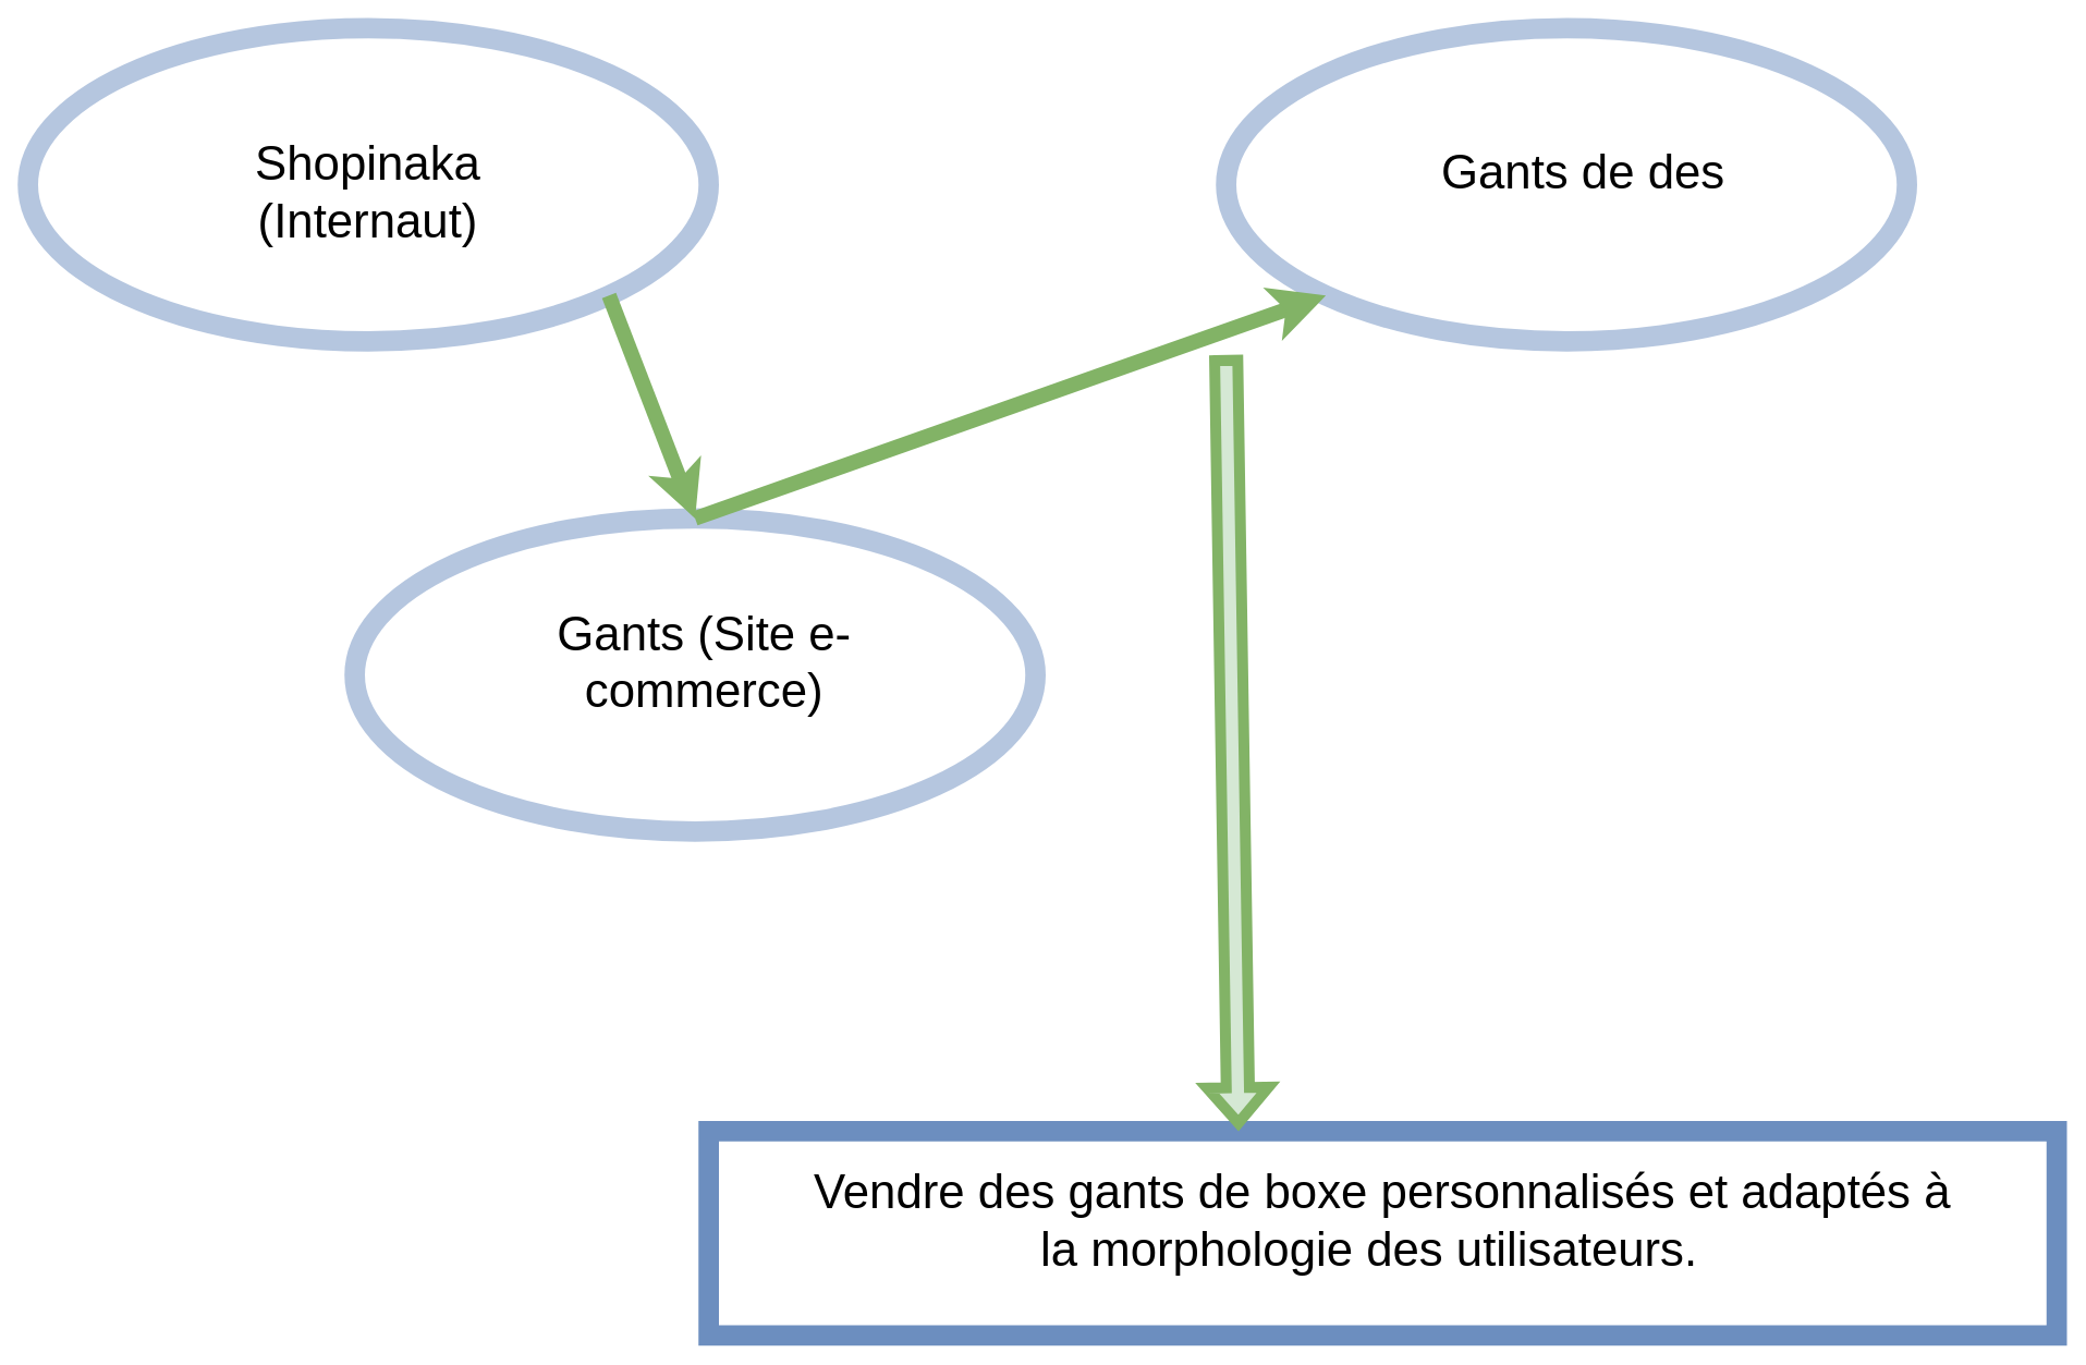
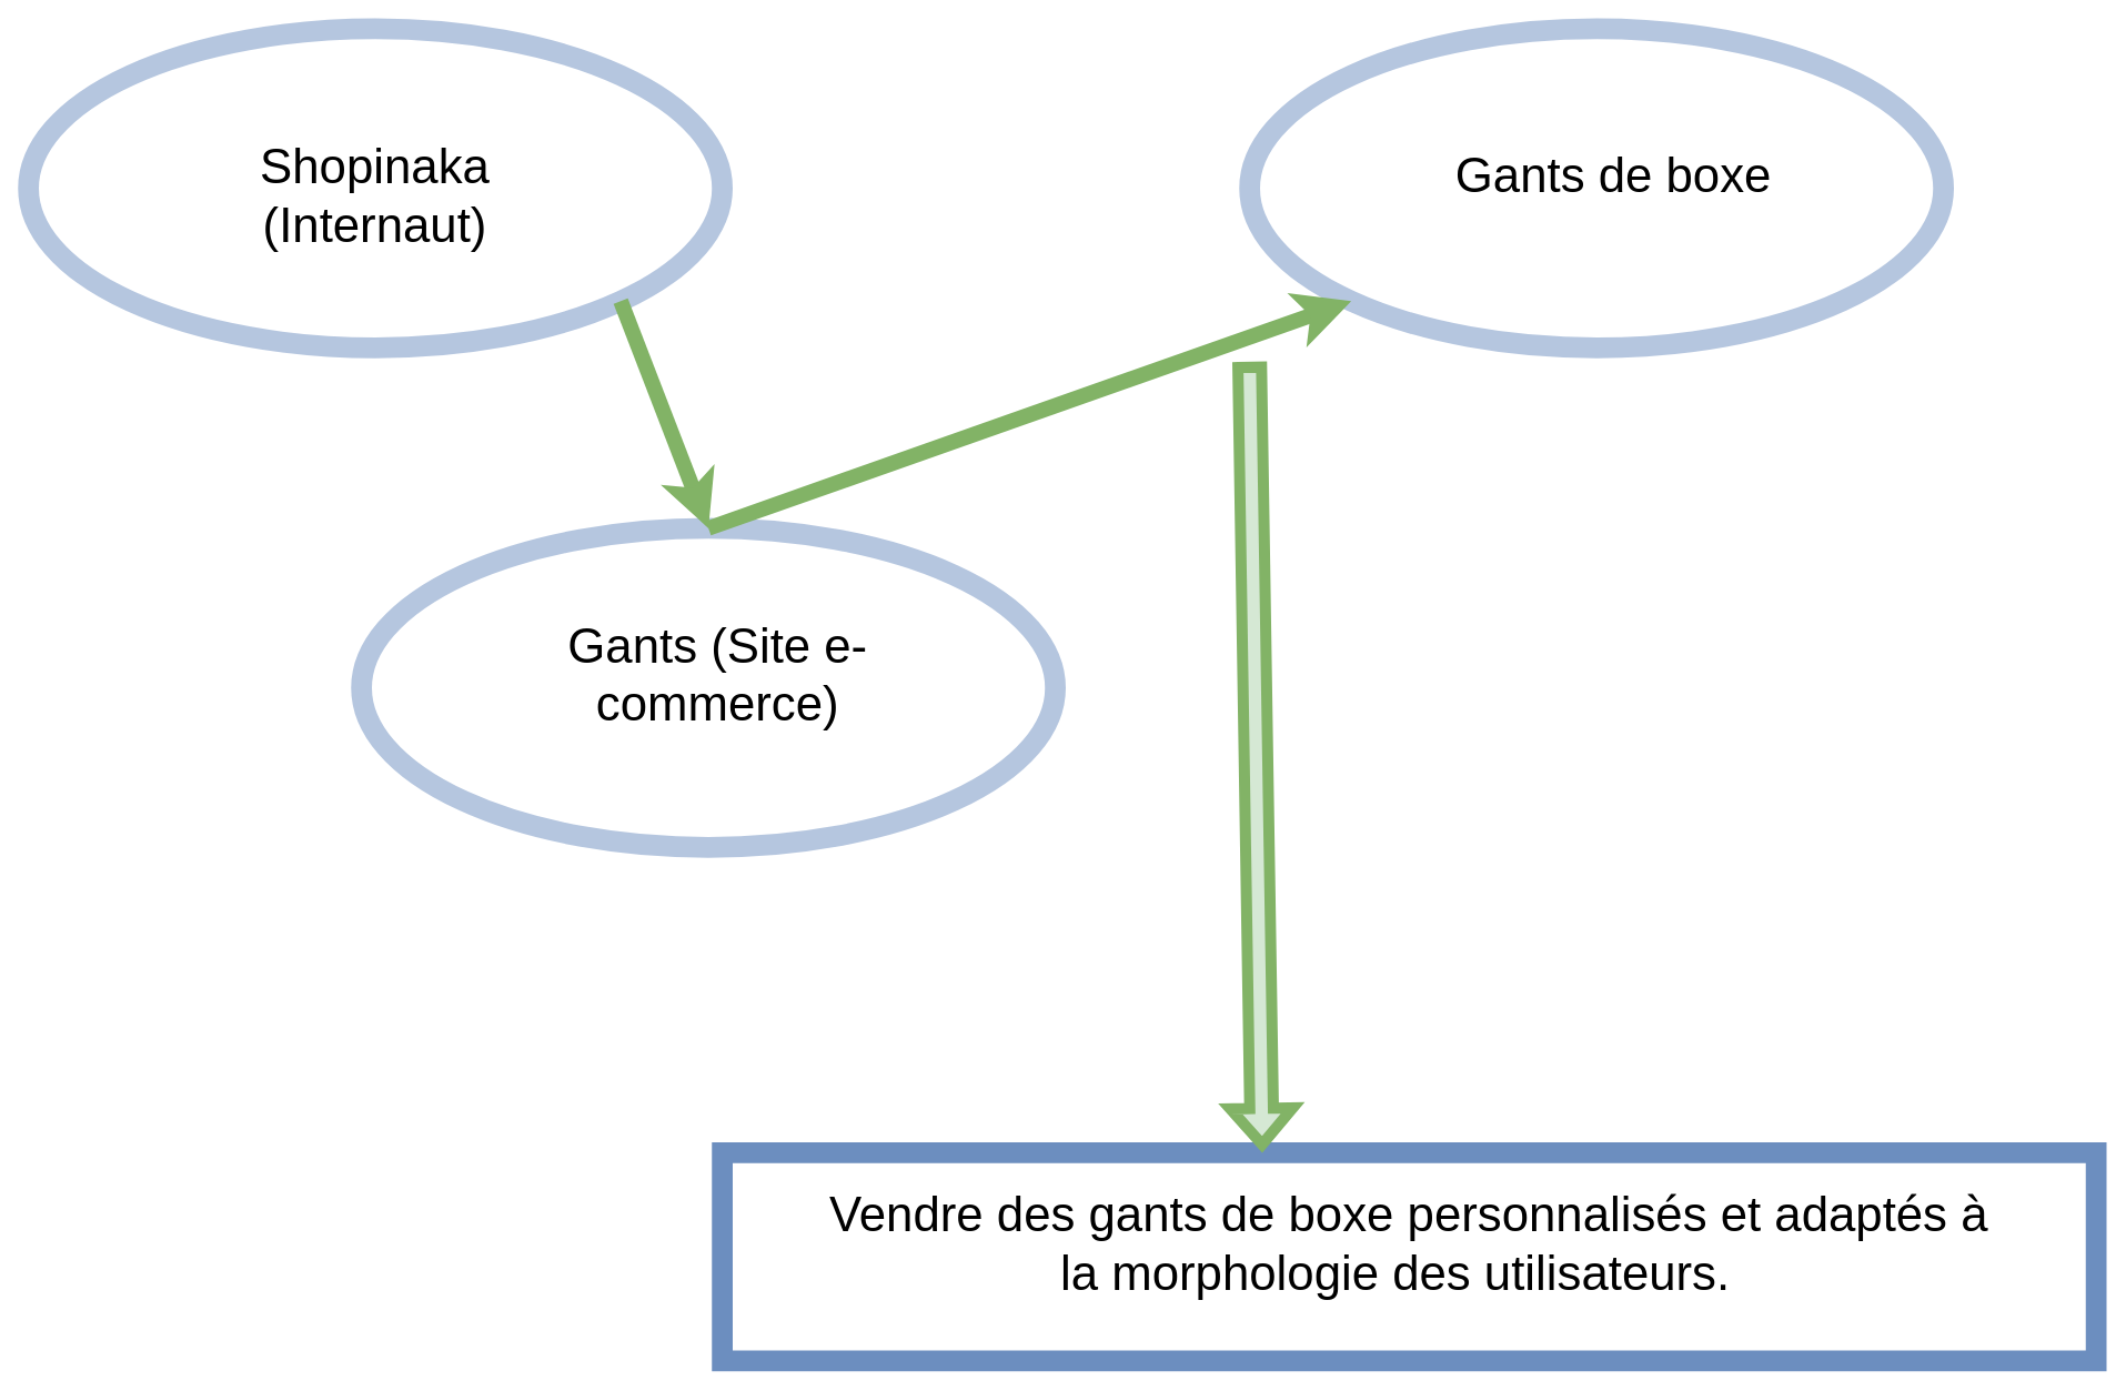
- <mxCell id="7" value="&lt;font style=&quot;font-size: 35px;&quot;&gt;Gants de des&lt;/font&gt;" style="text;html=1;strokeColor=none;fillColor=none;align=center;verticalAlign=middle;whiteSpace=wrap;rounded=0;shadow=0;fontSize=20;" vertex="1" parent="1"><mxGeometry x="1040" y="110" width="245" height="30" as="geometry" /></mxCell>
+ <mxCell id="7" value="&lt;font style=&quot;font-size: 35px;&quot;&gt;Gants de boxe&lt;/font&gt;" style="text;html=1;strokeColor=none;fillColor=none;align=center;verticalAlign=middle;whiteSpace=wrap;rounded=0;shadow=0;fontSize=20;" vertex="1" parent="1"><mxGeometry x="1040" y="110" width="245" height="30" as="geometry" /></mxCell>
